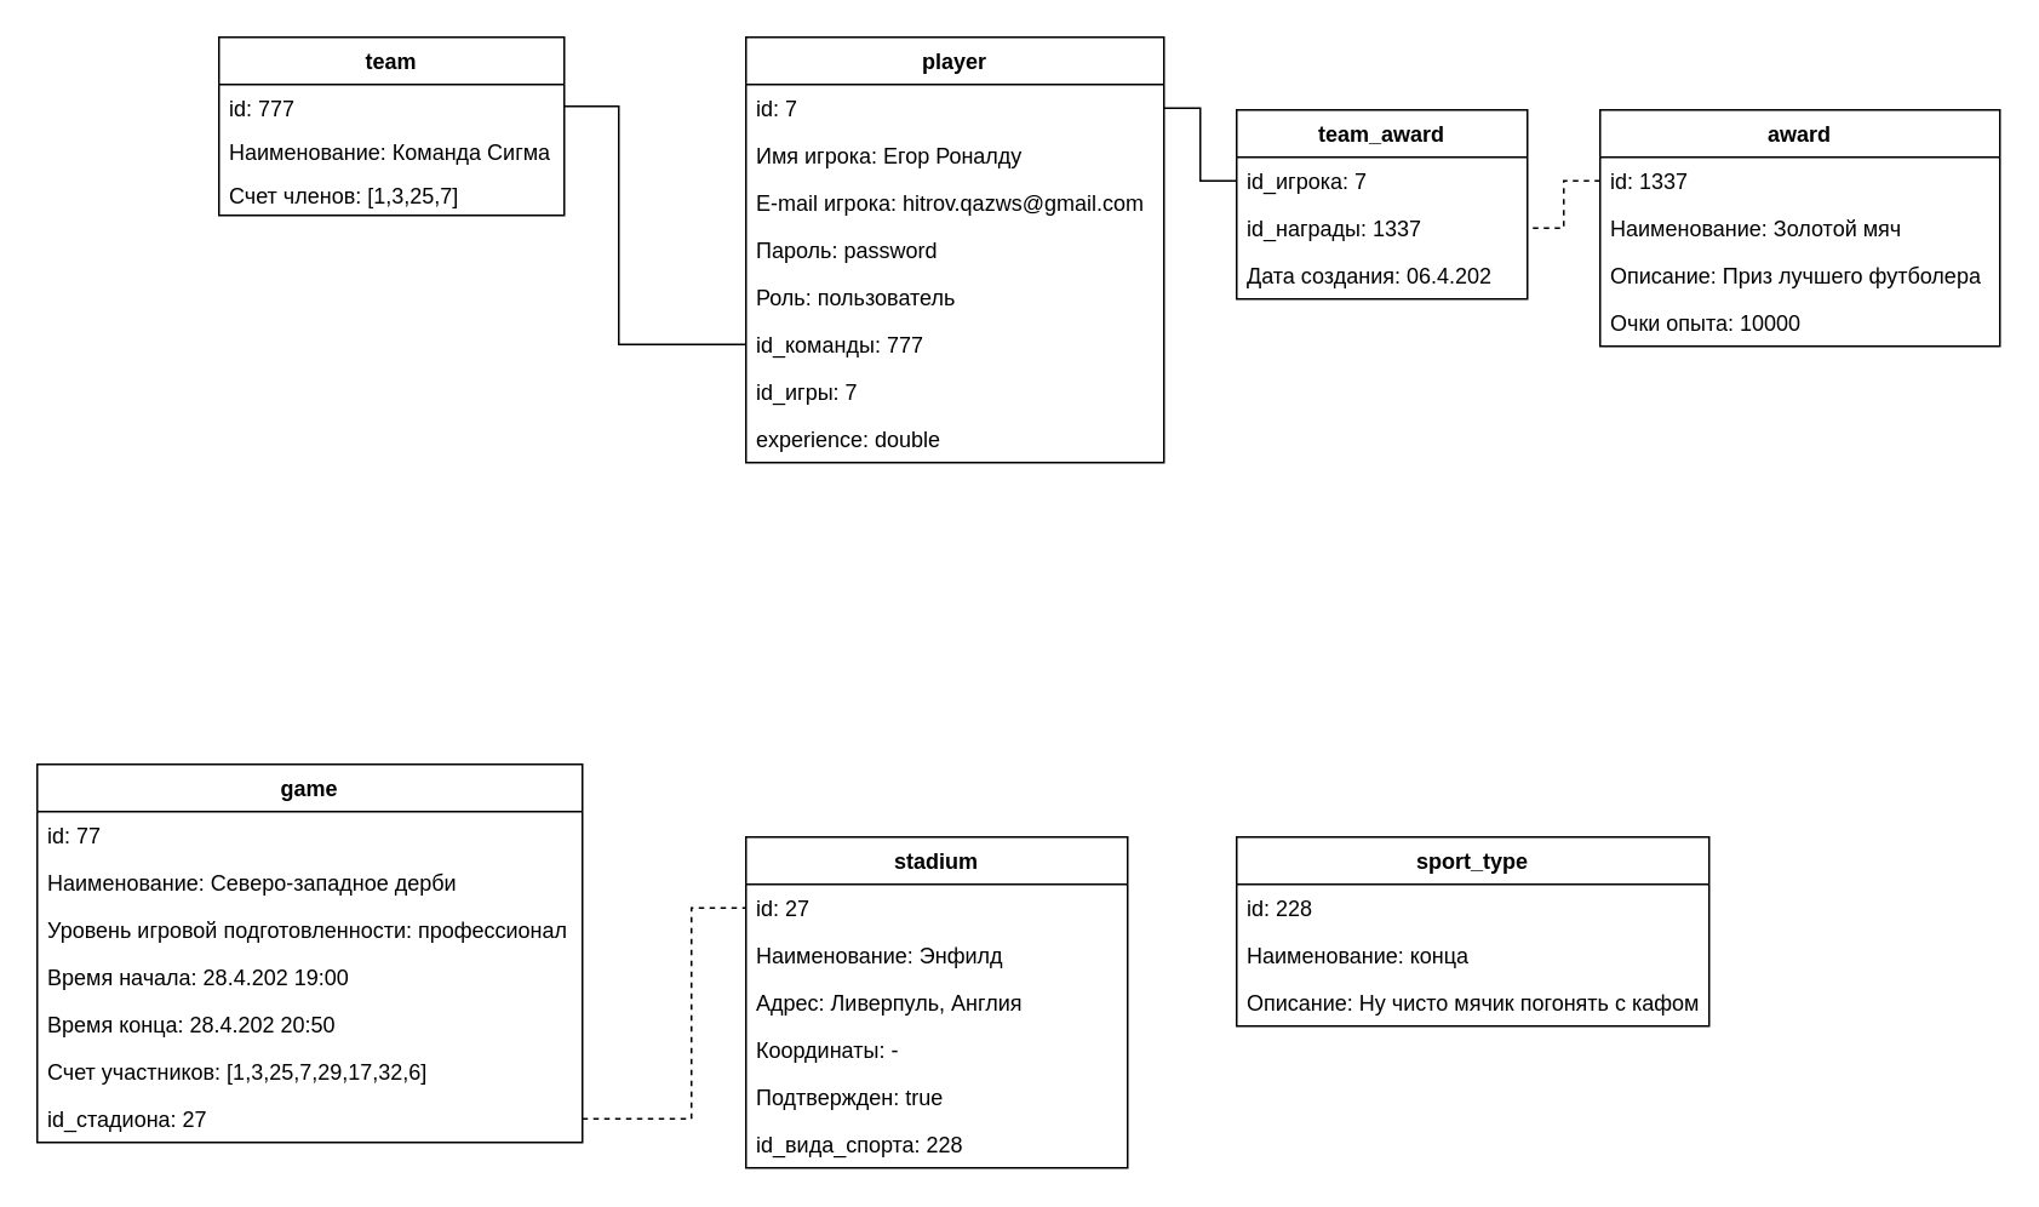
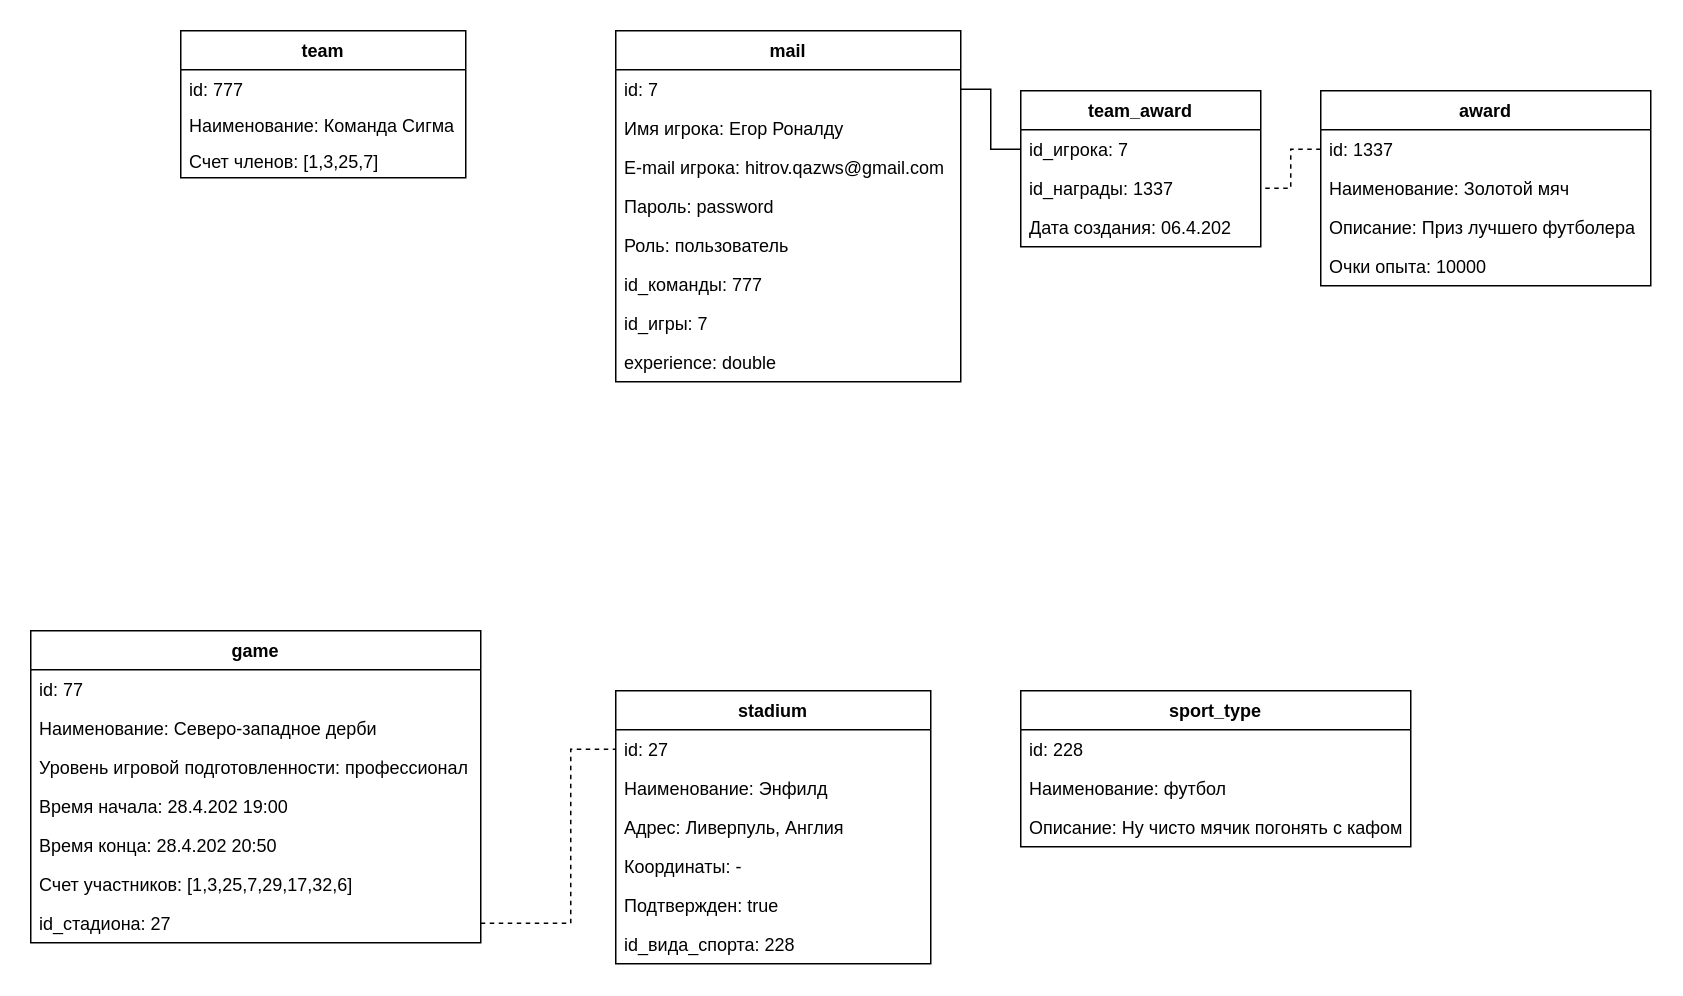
- <mxCell id="2" value="player" style="swimlane;fontStyle=1;align=center;verticalAlign=top;childLayout=stackLayout;horizontal=1;startSize=26;horizontalStack=0;resizeParent=1;resizeParentMax=0;resizeLast=0;collapsible=1;marginBottom=0;" parent="1" vertex="1"><mxGeometry x="410" y="20" width="230" height="234" as="geometry" /></mxCell>
+ <mxCell id="2" value="mail" style="swimlane;fontStyle=1;align=center;verticalAlign=top;childLayout=stackLayout;horizontal=1;startSize=26;horizontalStack=0;resizeParent=1;resizeParentMax=0;resizeLast=0;collapsible=1;marginBottom=0;" parent="1" vertex="1"><mxGeometry x="410" y="20" width="230" height="234" as="geometry" /></mxCell>
- <mxCell id="43" value="" style="endArrow=none;html=1;rounded=0;exitX=1;exitY=0.5;exitDx=0;exitDy=0;entryX=0;entryY=0.5;entryDx=0;entryDy=0;" edge="1" parent="1" source="17" target="8"><mxGeometry width="50" height="50" relative="1" as="geometry"><mxPoint x="528" y="413" as="sourcePoint" /><mxPoint x="355" y="11" as="targetPoint" /><Array as="points"><mxPoint x="340" y="58" /><mxPoint x="340" y="189" /></Array></mxGeometry></mxCell>
- <mxCell id="33" value="Наименование: конца" style="text;strokeColor=none;fillColor=none;align=left;verticalAlign=top;spacingLeft=4;spacingRight=4;overflow=hidden;rotatable=0;points=[[0,0.5],[1,0.5]];portConstraint=eastwest;" vertex="1" parent="31"><mxGeometry y="52" width="260" height="26" as="geometry" /></mxCell>
+ <mxCell id="33" value="Наименование: футбол" style="text;strokeColor=none;fillColor=none;align=left;verticalAlign=top;spacingLeft=4;spacingRight=4;overflow=hidden;rotatable=0;points=[[0,0.5],[1,0.5]];portConstraint=eastwest;" vertex="1" parent="31"><mxGeometry y="52" width="260" height="26" as="geometry" /></mxCell>
